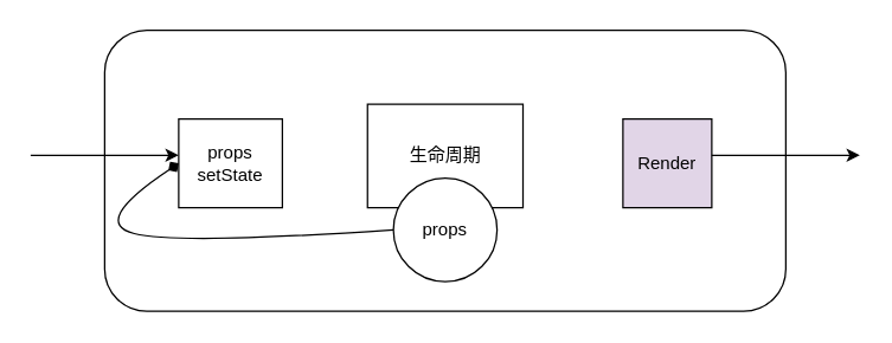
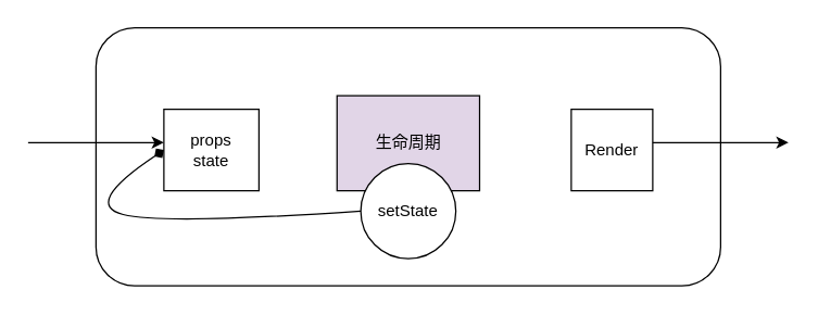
- <mxCell id="4" value="生命周期" style="rounded=0;whiteSpace=wrap;html=1;" vertex="1" parent="1"><mxGeometry x="247.5" y="70" width="105" height="70" as="geometry" /></mxCell>
+ <mxCell id="4" value="生命周期" style="rounded=0;whiteSpace=wrap;html=1;fillColor=#e1d5e7;" vertex="1" parent="1"><mxGeometry x="247.5" y="70" width="105" height="70" as="geometry" /></mxCell>
- <mxCell id="3" value="props&lt;br&gt;setState" style="rounded=0;whiteSpace=wrap;html=1;" vertex="1" parent="1"><mxGeometry x="120" y="80" width="70" height="60" as="geometry" /></mxCell>
+ <mxCell id="3" value="props&lt;br&gt;state" style="rounded=0;whiteSpace=wrap;html=1;" vertex="1" parent="1"><mxGeometry x="120" y="80" width="70" height="60" as="geometry" /></mxCell>
- <mxCell id="5" value="Render" style="rounded=0;whiteSpace=wrap;html=1;fillColor=#e1d5e7;" vertex="1" parent="1"><mxGeometry x="420" y="80" width="60" height="60" as="geometry" /></mxCell>
+ <mxCell id="5" value="Render" style="rounded=0;whiteSpace=wrap;html=1;" vertex="1" parent="1"><mxGeometry x="420" y="80" width="60" height="60" as="geometry" /></mxCell>
- <mxCell id="6" value="props" style="ellipse;whiteSpace=wrap;html=1;aspect=fixed;" vertex="1" parent="1"><mxGeometry x="265" y="120" width="70" height="70" as="geometry" /></mxCell>
+ <mxCell id="6" value="setState" style="ellipse;whiteSpace=wrap;html=1;aspect=fixed;" vertex="1" parent="1"><mxGeometry x="265" y="120" width="70" height="70" as="geometry" /></mxCell>
